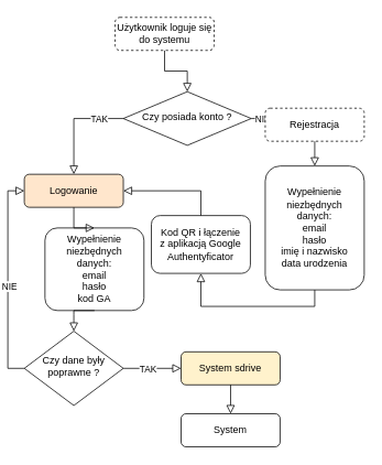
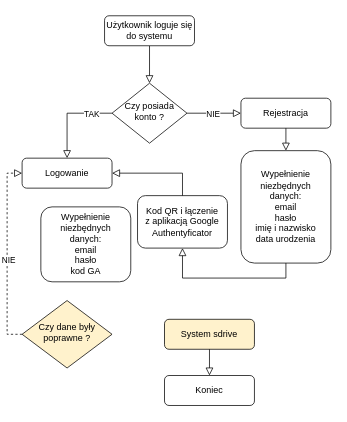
- <mxCell id="3" value="Użytkownik loguje się do systemu" style="rounded=1;whiteSpace=wrap;html=1;fontSize=12;glass=0;strokeWidth=1;shadow=0;dashed=1;" parent="1" vertex="1"><mxGeometry x="130" y="20" width="120" height="40" as="geometry" /></mxCell>
+ <mxCell id="3" value="Użytkownik loguje się do systemu" style="rounded=1;whiteSpace=wrap;html=1;fontSize=12;glass=0;strokeWidth=1;shadow=0;" parent="1" vertex="1"><mxGeometry x="130" y="20" width="120" height="40" as="geometry" /></mxCell>
- <mxCell id="8" value="Czy posiada konto ?" style="rhombus;whiteSpace=wrap;html=1;shadow=0;fontFamily=Helvetica;fontSize=12;align=center;strokeWidth=1;spacing=6;spacingTop=-4;" parent="1" vertex="1"><mxGeometry x="140" y="110" width="155" height="65" as="geometry" /></mxCell>
+ <mxCell id="8" value="Czy posiada konto ?" style="rhombus;whiteSpace=wrap;html=1;shadow=0;fontFamily=Helvetica;fontSize=12;align=center;strokeWidth=1;spacing=6;spacingTop=-4;" parent="1" vertex="1"><mxGeometry x="140" y="110" width="100" height="80" as="geometry" /></mxCell>
- <mxCell id="9" value="Rejestracja" style="rounded=1;whiteSpace=wrap;html=1;fontSize=12;glass=0;strokeWidth=1;shadow=0;dashed=1;" parent="1" vertex="1"><mxGeometry x="312" y="130" width="120" height="40" as="geometry" /></mxCell>
+ <mxCell id="9" value="Rejestracja" style="rounded=1;whiteSpace=wrap;html=1;fontSize=12;glass=0;strokeWidth=1;shadow=0;" parent="1" vertex="1"><mxGeometry x="312" y="130" width="120" height="40" as="geometry" /></mxCell>
- <mxCell id="12" value="Logowanie" style="rounded=1;whiteSpace=wrap;html=1;fontSize=12;glass=0;strokeWidth=1;shadow=0;fillColor=#ffe6cc;" parent="1" vertex="1"><mxGeometry x="20" y="210" width="120" height="40" as="geometry" /></mxCell>
+ <mxCell id="12" value="Logowanie" style="rounded=1;whiteSpace=wrap;html=1;fontSize=12;glass=0;strokeWidth=1;shadow=0;" parent="1" vertex="1"><mxGeometry x="20" y="210" width="120" height="40" as="geometry" /></mxCell>
- <mxCell id="15" value="" style="edgeStyle=orthogonalEdgeStyle;rounded=0;html=1;jettySize=auto;orthogonalLoop=1;fontSize=11;endArrow=block;endFill=0;endSize=8;strokeWidth=1;shadow=0;labelBackgroundColor=none;exitX=0.5;exitY=1;exitDx=0;exitDy=0;entryX=0.5;entryY=0;entryDx=0;entryDy=0;" parent="1" source="12" target="14" edge="1"><mxGeometry y="10" relative="1" as="geometry"><mxPoint as="offset" /><mxPoint x="360" y="360" as="sourcePoint" /><mxPoint x="150" y="240" as="targetPoint" /><Array as="points"><mxPoint x="80" y="250" /><mxPoint x="80" y="250" /></Array></mxGeometry></mxCell>
- <mxCell id="17" value="" style="edgeStyle=orthogonalEdgeStyle;rounded=0;html=1;jettySize=auto;orthogonalLoop=1;fontSize=11;endArrow=block;endFill=0;endSize=8;strokeWidth=1;shadow=0;labelBackgroundColor=none;exitX=0;exitY=0.5;exitDx=0;exitDy=0;entryX=0;entryY=0.5;entryDx=0;entryDy=0;" parent="1" source="13" target="12" edge="1"><mxGeometry y="10" relative="1" as="geometry"><mxPoint as="offset" /><mxPoint x="250" y="160" as="sourcePoint" /><mxPoint x="300" y="160" as="targetPoint" /></mxGeometry></mxCell>
+ <mxCell id="17" value="" style="edgeStyle=orthogonalEdgeStyle;rounded=0;html=1;jettySize=auto;orthogonalLoop=1;fontSize=11;endArrow=block;endFill=0;endSize=8;strokeWidth=1;shadow=0;labelBackgroundColor=none;exitX=0;exitY=0.5;exitDx=0;exitDy=0;entryX=0;entryY=0.5;entryDx=0;entryDy=0;dashed=1;" parent="1" source="13" target="12" edge="1"><mxGeometry y="10" relative="1" as="geometry"><mxPoint as="offset" /><mxPoint x="250" y="160" as="sourcePoint" /><mxPoint x="300" y="160" as="targetPoint" /></mxGeometry></mxCell>
- <mxCell id="16" value="" style="edgeStyle=orthogonalEdgeStyle;rounded=0;html=1;jettySize=auto;orthogonalLoop=1;fontSize=11;endArrow=block;endFill=0;endSize=8;strokeWidth=1;shadow=0;labelBackgroundColor=none;exitX=0.5;exitY=1;exitDx=0;exitDy=0;entryX=0.5;entryY=0;entryDx=0;entryDy=0;" parent="1" source="14" target="13" edge="1"><mxGeometry y="10" relative="1" as="geometry"><mxPoint as="offset" /><mxPoint x="90" y="260" as="sourcePoint" /><mxPoint x="90" y="290" as="targetPoint" /><Array as="points"><mxPoint x="80" y="380" /><mxPoint x="80" y="380" /></Array></mxGeometry></mxCell>
- <mxCell id="13" value="Czy dane były poprawne ?" style="rhombus;whiteSpace=wrap;html=1;shadow=0;fontFamily=Helvetica;fontSize=12;align=center;strokeWidth=1;spacing=6;spacingTop=-4;" parent="1" vertex="1"><mxGeometry x="20" y="400" width="120" height="90" as="geometry" /></mxCell>
+ <mxCell id="13" value="Czy dane były poprawne ?" style="rhombus;whiteSpace=wrap;html=1;shadow=0;fontFamily=Helvetica;fontSize=12;align=center;strokeWidth=1;spacing=6;spacingTop=-4;fillColor=#fff2cc;" parent="1" vertex="1"><mxGeometry x="20" y="400" width="120" height="90" as="geometry" /></mxCell>
- <mxCell id="21" value="" style="edgeStyle=orthogonalEdgeStyle;rounded=0;html=1;jettySize=auto;orthogonalLoop=1;fontSize=11;endArrow=block;endFill=0;endSize=8;strokeWidth=1;shadow=0;labelBackgroundColor=none;exitX=1;exitY=0.5;exitDx=0;exitDy=0;entryX=0;entryY=0.5;entryDx=0;entryDy=0;" parent="1" source="13" target="19" edge="1"><mxGeometry y="10" relative="1" as="geometry"><mxPoint as="offset" /><mxPoint x="90" y="380" as="sourcePoint" /><mxPoint x="90" y="410" as="targetPoint" /><Array as="points" /></mxGeometry></mxCell>
- <mxCell id="22" value="TAK" style="edgeLabel;html=1;align=center;verticalAlign=middle;resizable=0;points=[];" parent="21" vertex="1" connectable="0"><mxGeometry x="-0.175" y="-1" relative="1" as="geometry"><mxPoint as="offset" /></mxGeometry></mxCell>
- <mxCell id="20" value="System" style="rounded=1;whiteSpace=wrap;html=1;fontSize=12;glass=0;strokeWidth=1;shadow=0;" parent="1" vertex="1"><mxGeometry x="210" y="500" width="120" height="40" as="geometry" /></mxCell>
+ <mxCell id="20" value="Koniec" style="rounded=1;whiteSpace=wrap;html=1;fontSize=12;glass=0;strokeWidth=1;shadow=0;" parent="1" vertex="1"><mxGeometry x="210" y="500" width="120" height="40" as="geometry" /></mxCell>
